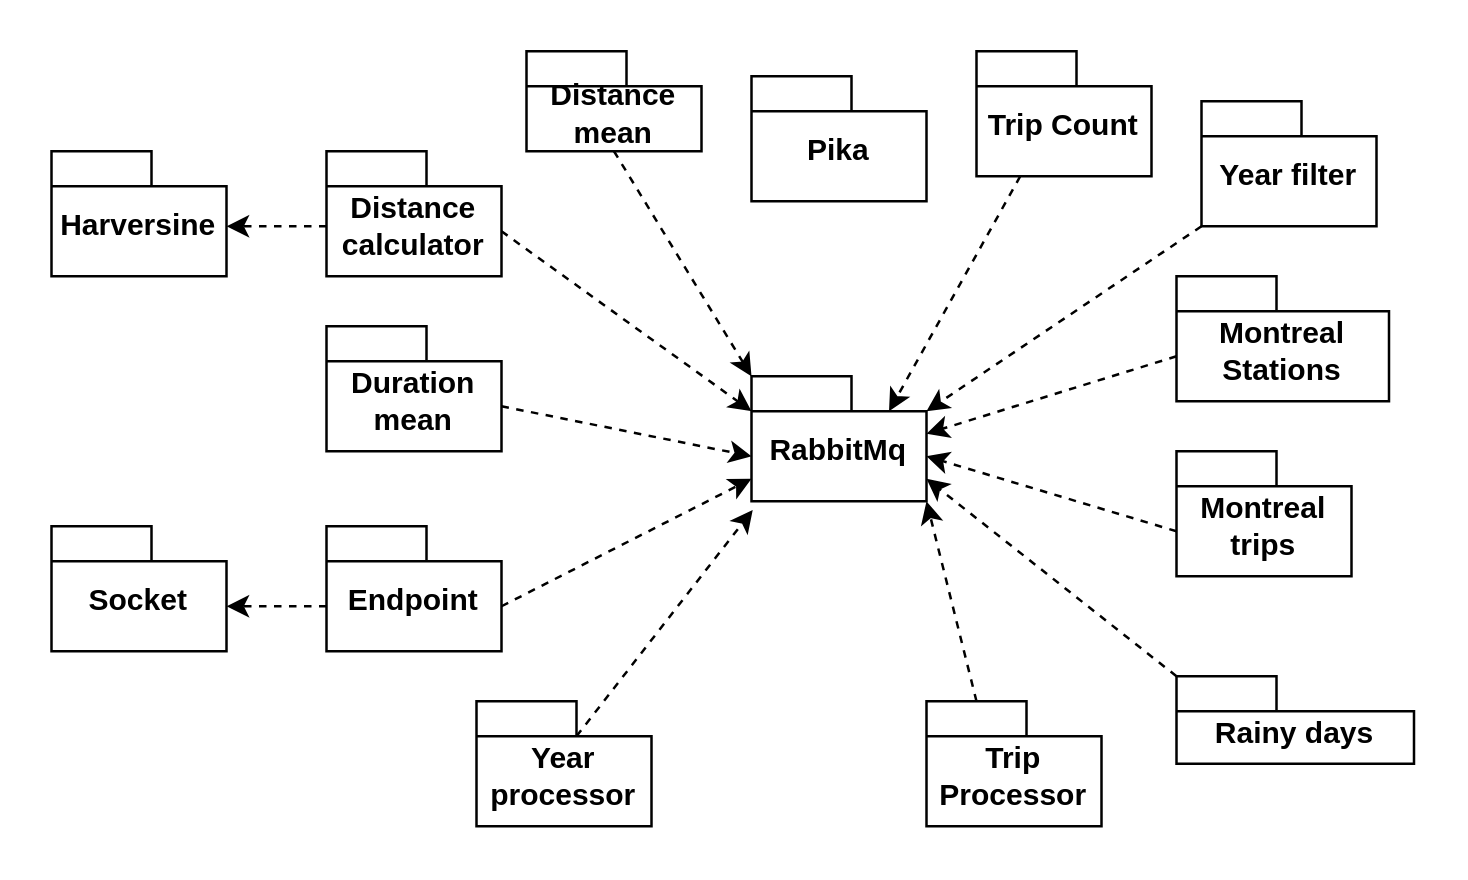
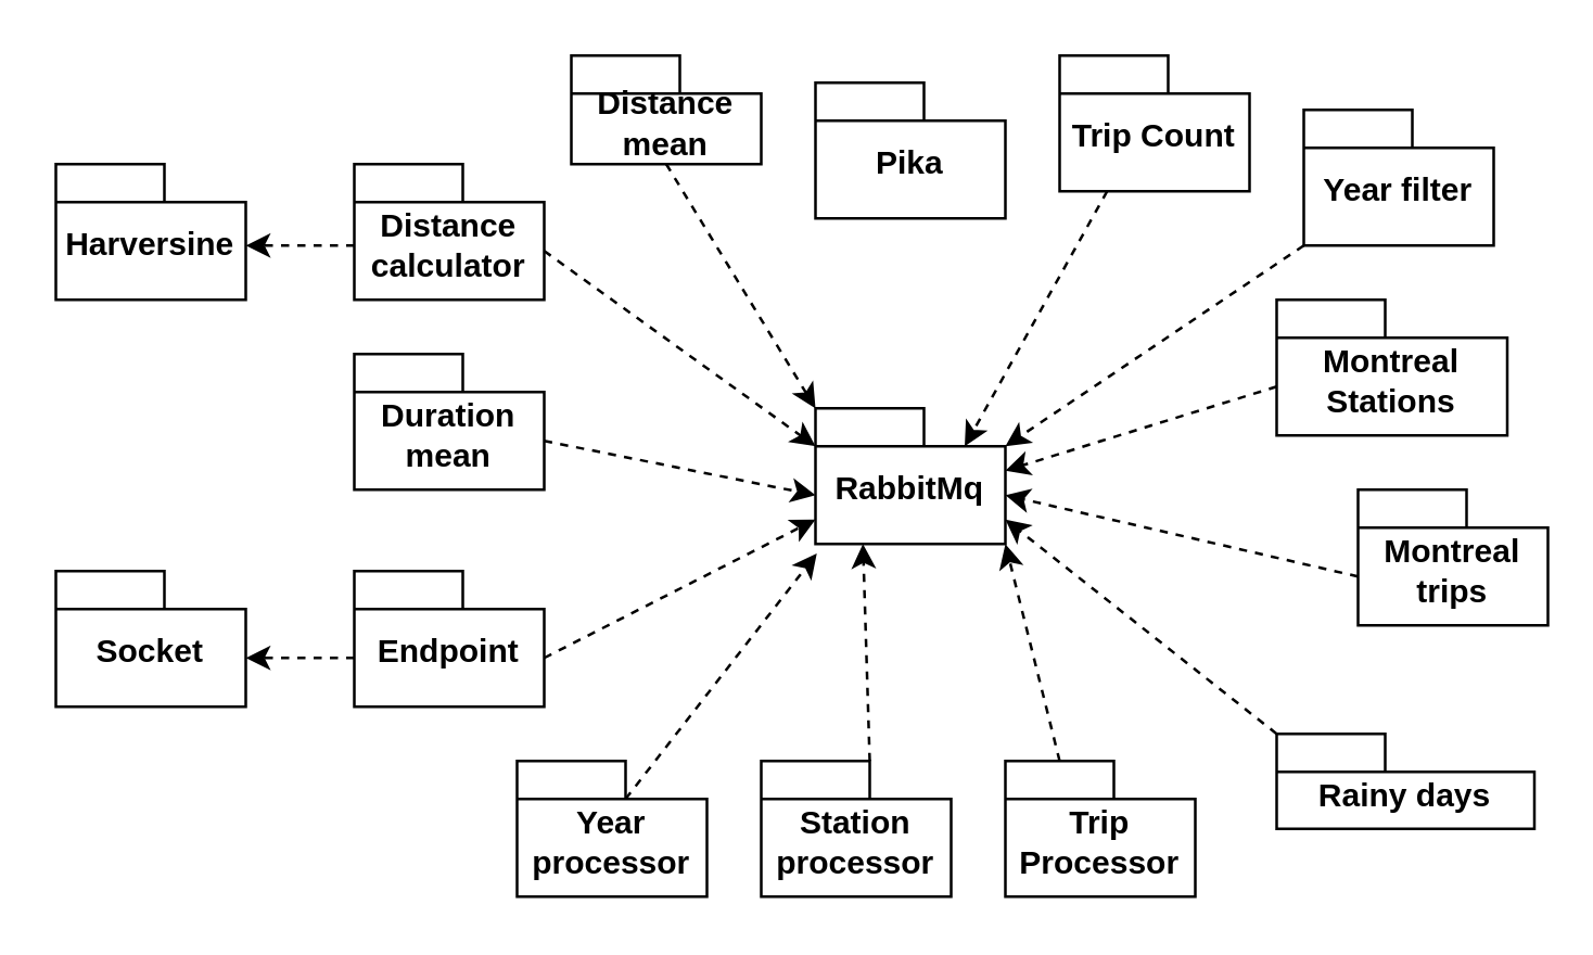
- <mxCell id="17" value="Montreal trips" style="shape=folder;fontStyle=1;spacingTop=10;tabWidth=40;tabHeight=14;tabPosition=left;html=1;whiteSpace=wrap;" vertex="1" parent="1"><mxGeometry x="470" y="180" width="70" height="50" as="geometry" /></mxCell>
+ <mxCell id="17" value="Montreal trips" style="shape=folder;fontStyle=1;spacingTop=10;tabWidth=40;tabHeight=14;tabPosition=left;html=1;whiteSpace=wrap;" vertex="1" parent="1"><mxGeometry x="500" y="180" width="70" height="50" as="geometry" /></mxCell>
+ <mxCell id="22" value="" style="endArrow=classic;html=1;rounded=0;dashed=1;entryX=0.25;entryY=1;entryDx=0;entryDy=0;entryPerimeter=0;exitX=0;exitY=0;exitDx=40;exitDy=0;exitPerimeter=0;" edge="1" parent="1" source="5" target="3"><mxGeometry width="50" height="50" relative="1" as="geometry"><mxPoint x="240" y="304" as="sourcePoint" /><mxPoint x="310" y="214" as="targetPoint" /></mxGeometry></mxCell>
+ <mxCell id="5" value="&lt;div&gt;Station&lt;/div&gt;&lt;div&gt;processor&lt;br&gt;&lt;/div&gt;" style="shape=folder;fontStyle=1;spacingTop=10;tabWidth=40;tabHeight=14;tabPosition=left;html=1;whiteSpace=wrap;" vertex="1" parent="1"><mxGeometry x="280" y="280" width="70" height="50" as="geometry" /></mxCell>
